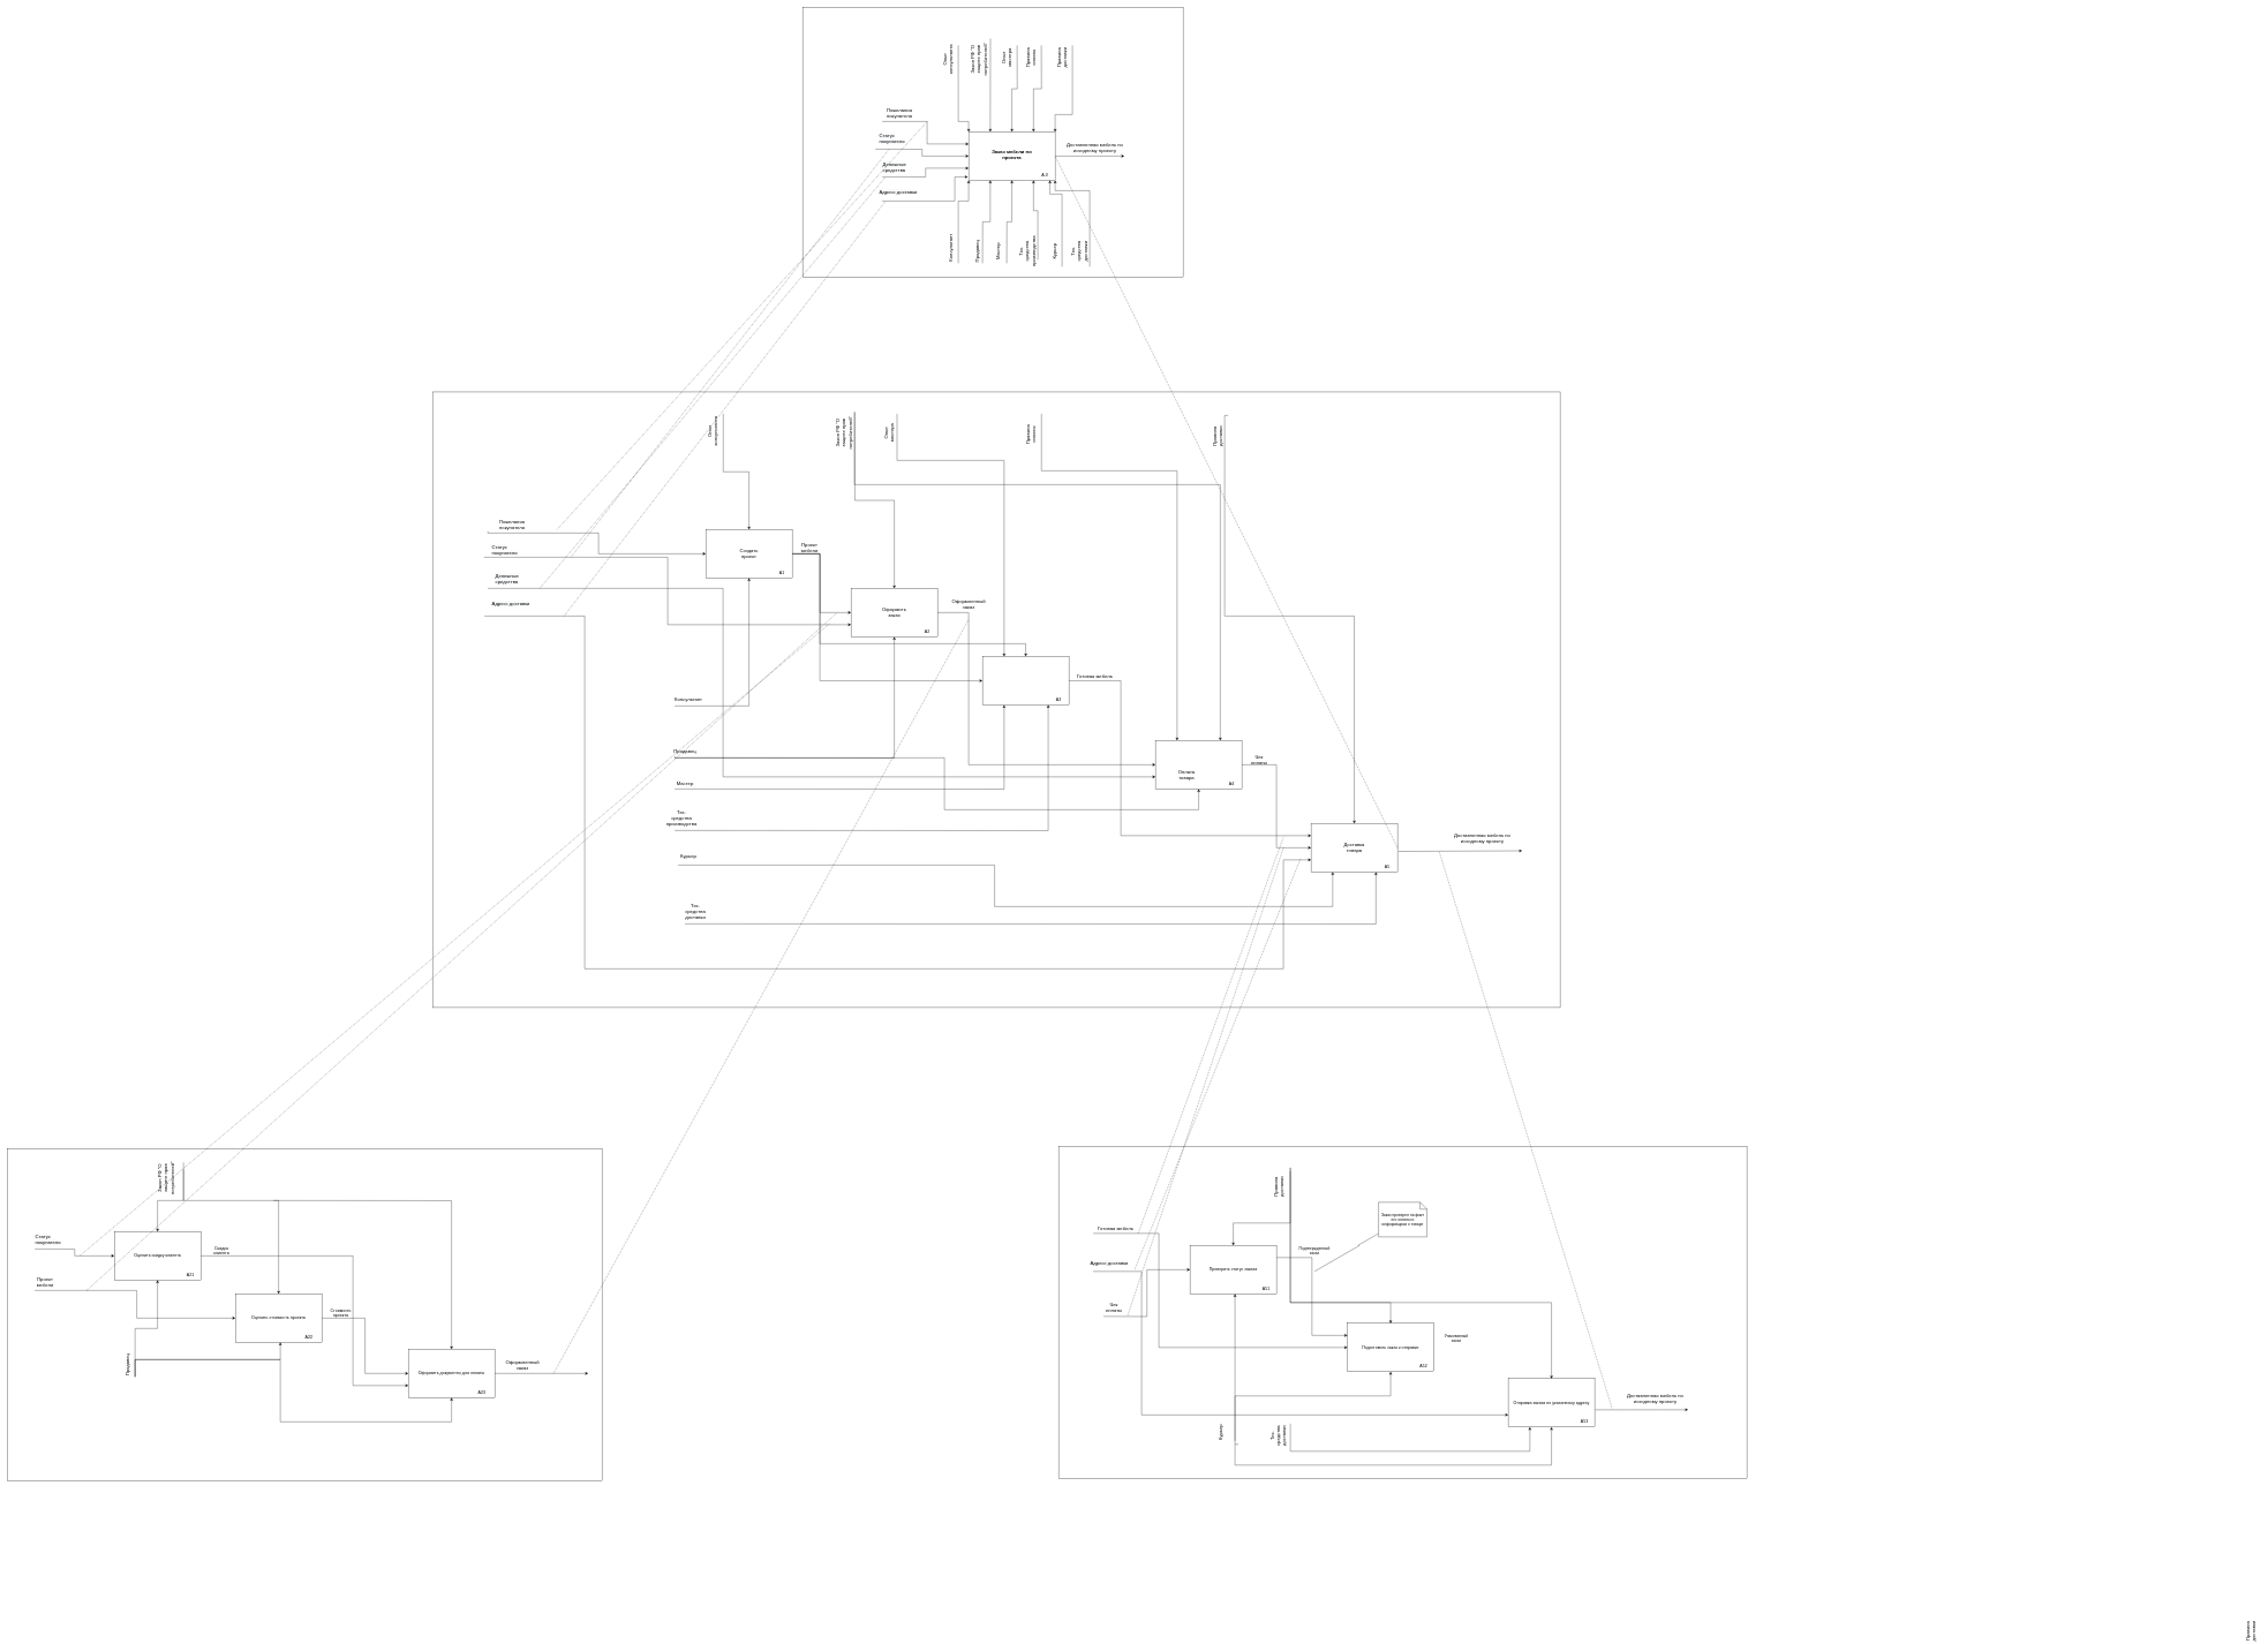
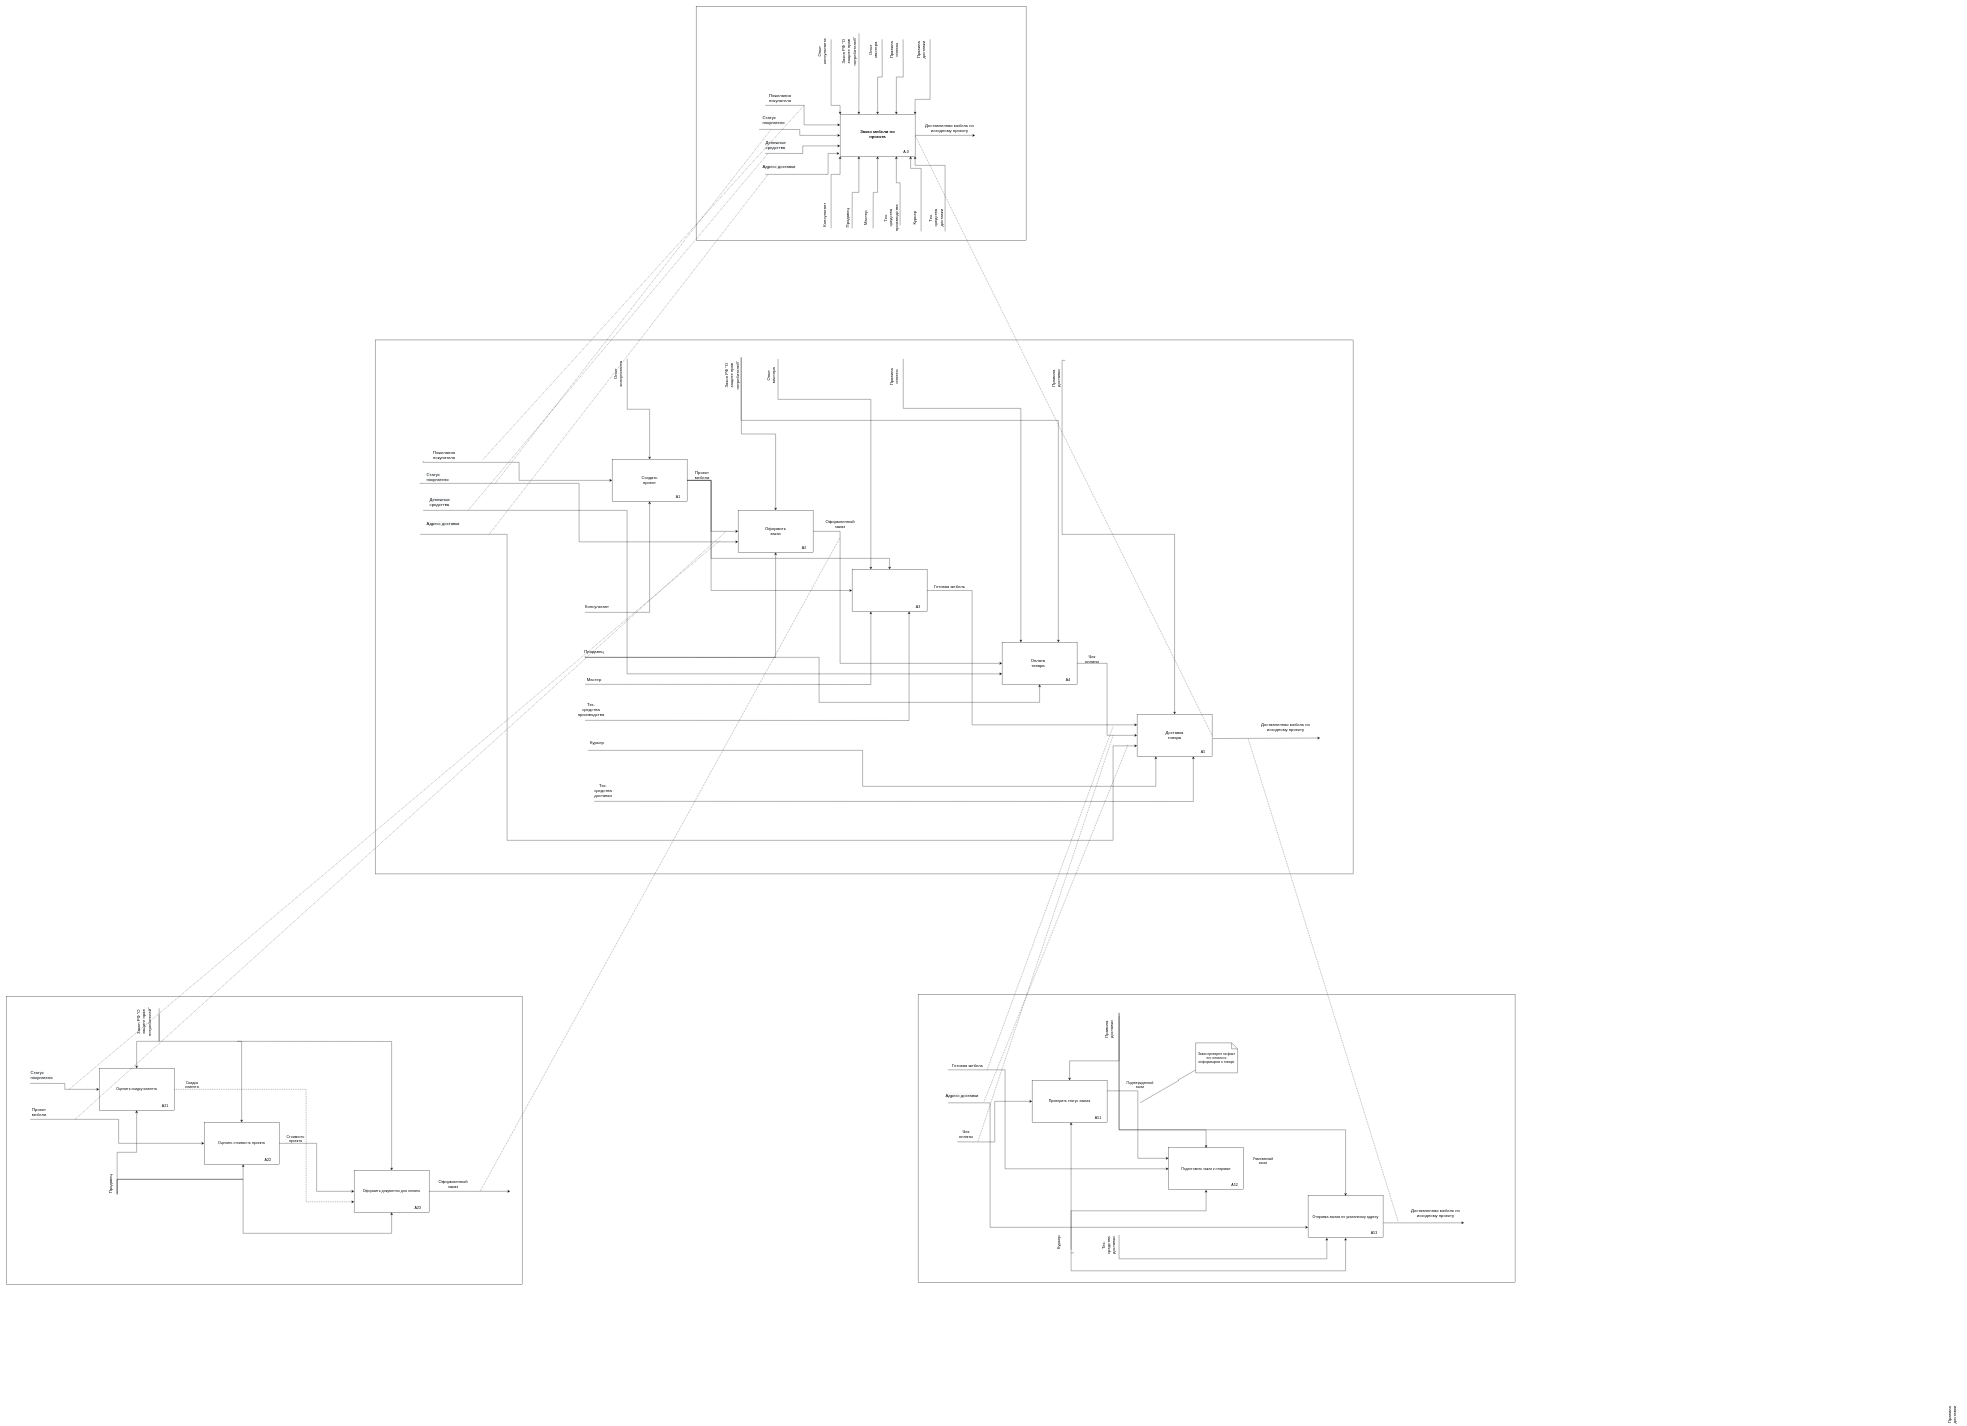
- <mxCell id="58" value="Оплата товара" style="text;html=1;strokeColor=none;fillColor=none;align=center;verticalAlign=middle;whiteSpace=wrap;rounded=0;fontSize=14;" parent="1" vertex="1"><mxGeometry x="3400" y="2225" width="60" height="30" as="geometry" /></mxCell>
+ <mxCell id="58" value="Оплата товара" style="text;html=1;strokeColor=none;fillColor=none;align=center;verticalAlign=middle;whiteSpace=wrap;rounded=0;fontSize=14;" parent="1" vertex="1"><mxGeometry x="3430" y="2195" width="60" height="30" as="geometry" /></mxCell>
- <mxCell id="104" value="" style="endArrow=classic;html=1;rounded=0;exitX=1;exitY=0.5;exitDx=0;exitDy=0;edgeStyle=orthogonalEdgeStyle;entryX=0;entryY=0.75;entryDx=0;entryDy=0;" parent="1" source="99" target="103" edge="1"><mxGeometry width="50" height="50" relative="1" as="geometry"><mxPoint x="550" y="3400" as="sourcePoint" /><mxPoint x="730" y="3680" as="targetPoint" /><Array as="points"><mxPoint x="1020" y="3630" /><mxPoint x="1020" y="4005" /></Array></mxGeometry></mxCell>
+ <mxCell id="104" value="" style="endArrow=classic;html=1;rounded=0;exitX=1;exitY=0.5;exitDx=0;exitDy=0;edgeStyle=orthogonalEdgeStyle;entryX=0;entryY=0.75;entryDx=0;entryDy=0;dashed=1;" parent="1" source="99" target="103" edge="1"><mxGeometry width="50" height="50" relative="1" as="geometry"><mxPoint x="550" y="3400" as="sourcePoint" /><mxPoint x="730" y="3680" as="targetPoint" /><Array as="points"><mxPoint x="1020" y="3630" /><mxPoint x="1020" y="4005" /></Array></mxGeometry></mxCell>
